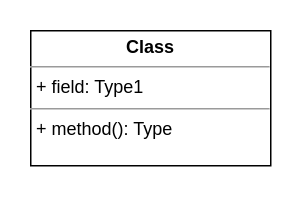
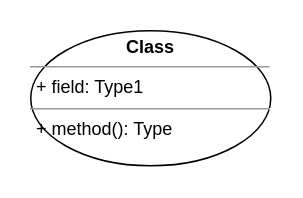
- <mxCell id="2" value="&lt;p style=&quot;margin: 0px ; margin-top: 4px ; text-align: center&quot;&gt;&lt;b&gt;Class&lt;/b&gt;&lt;/p&gt;&lt;hr size=&quot;1&quot;&gt;&lt;p style=&quot;margin: 0px ; margin-left: 4px&quot;&gt;+ field: Type1&lt;/p&gt;&lt;hr size=&quot;1&quot;&gt;&lt;p style=&quot;margin: 0px ; margin-left: 4px&quot;&gt;+ method(): Type&lt;/p&gt;" style="verticalAlign=top;align=left;overflow=fill;fontSize=12;fontFamily=Helvetica;html=1;" vertex="1" parent="1"><mxGeometry x="20" y="20" width="160" height="90" as="geometry" /></mxCell>
+ <mxCell id="2" value="&lt;p style=&quot;margin: 0px ; margin-top: 4px ; text-align: center&quot;&gt;&lt;b&gt;Class&lt;/b&gt;&lt;/p&gt;&lt;hr size=&quot;1&quot;&gt;&lt;p style=&quot;margin: 0px ; margin-left: 4px&quot;&gt;+ field: Type1&lt;/p&gt;&lt;hr size=&quot;1&quot;&gt;&lt;p style=&quot;margin: 0px ; margin-left: 4px&quot;&gt;+ method(): Type&lt;/p&gt;" style="ellipse;verticalAlign=top;align=left;overflow=fill;fontSize=12;fontFamily=Helvetica;html=1;" vertex="1" parent="1"><mxGeometry x="20" y="20" width="160" height="90" as="geometry" /></mxCell>
